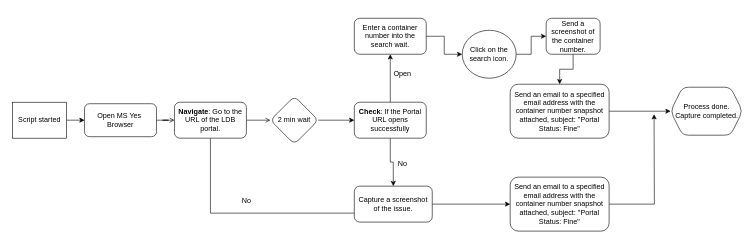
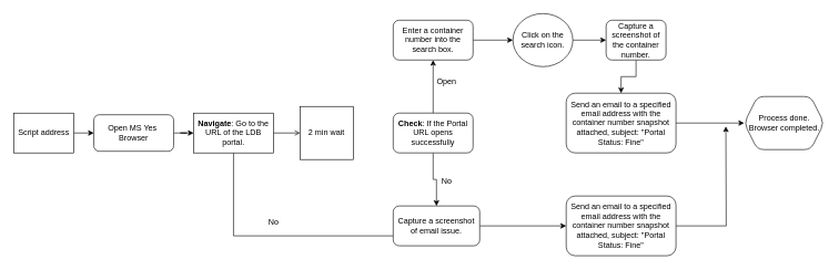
- <mxCell id="15" value="Enter a container number into the search wait." style="whiteSpace=wrap;html=1;rounded=1;" vertex="1" parent="1"><mxGeometry x="590" y="30" width="120" height="60" as="geometry" /></mxCell>
+ <mxCell id="15" value="Enter a container number into the search box." style="whiteSpace=wrap;html=1;rounded=1;" vertex="1" parent="1"><mxGeometry x="590" y="30" width="120" height="60" as="geometry" /></mxCell>
- <mxCell id="22" value="Send a screenshot of the container number." style="whiteSpace=wrap;html=1;rounded=1;glass=0;" vertex="1" parent="1"><mxGeometry x="910" y="30" width="90" height="60" as="geometry" /></mxCell>
+ <mxCell id="22" value="Capture a screenshot of the container number." style="whiteSpace=wrap;html=1;rounded=1;glass=0;" vertex="1" parent="1"><mxGeometry x="910" y="30" width="90" height="60" as="geometry" /></mxCell>
- <mxCell id="20" value="Click on the search icon." style="ellipse;whiteSpace=wrap;html=1;rounded=1;" vertex="1" parent="1"><mxGeometry x="770" y="50" width="90" height="80" as="geometry" /></mxCell>
+ <mxCell id="20" value="Click on the search icon." style="ellipse;whiteSpace=wrap;html=1;rounded=1;" vertex="1" parent="1"><mxGeometry x="770" y="20" width="90" height="80" as="geometry" /></mxCell>
- <mxCell id="25" value="Process done.&lt;div&gt;Capture completed.&lt;/div&gt;" style="shape=hexagon;perimeter=hexagonPerimeter2;whiteSpace=wrap;html=1;fixedSize=1;rounded=1;glass=0;" vertex="1" parent="1"><mxGeometry x="1117.5" y="145" width="120" height="80" as="geometry" /></mxCell>
+ <mxCell id="25" value="Process done.&lt;div&gt;Browser completed.&lt;/div&gt;" style="shape=hexagon;perimeter=hexagonPerimeter2;whiteSpace=wrap;html=1;fixedSize=1;rounded=1;glass=0;" vertex="1" parent="1"><mxGeometry x="1117.5" y="145" width="120" height="80" as="geometry" /></mxCell>
- <mxCell id="3" value="Script started" style="rounded=0;whiteSpace=wrap;html=1;" vertex="1" parent="1"><mxGeometry x="20" y="170" width="90" height="60" as="geometry" /></mxCell>
+ <mxCell id="3" value="Script address" style="rounded=0;whiteSpace=wrap;html=1;" vertex="1" parent="1"><mxGeometry x="20" y="170" width="90" height="60" as="geometry" /></mxCell>
- <mxCell id="4" value="" style="edgeStyle=orthogonalEdgeStyle;rounded=0;orthogonalLoop=1;jettySize=auto;html=1;endArrow=open;" edge="1" parent="1" source="5" target="8"><mxGeometry relative="1" as="geometry" /></mxCell>
+ <mxCell id="4" value="" style="edgeStyle=orthogonalEdgeStyle;rounded=0;orthogonalLoop=1;jettySize=auto;html=1;" edge="1" parent="1" source="5" target="8"><mxGeometry relative="1" as="geometry" /></mxCell>
- <mxCell id="8" value="&lt;strong&gt;Navigate&lt;/strong&gt;: Go to the URL of the LDB portal." style="whiteSpace=wrap;html=1;rounded=1;" vertex="1" parent="1"><mxGeometry x="290" y="170" width="120" height="60" as="geometry" /></mxCell>
+ <mxCell id="8" value="&lt;strong&gt;Navigate&lt;/strong&gt;: Go to the URL of the LDB portal." style="whiteSpace=wrap;html=1;rounded=0;" vertex="1" parent="1"><mxGeometry x="290" y="170" width="120" height="60" as="geometry" /></mxCell>
- <mxCell id="10" value="2 min wait" style="rhombus;whiteSpace=wrap;html=1;rounded=1;" vertex="1" parent="1"><mxGeometry x="450" y="160" width="80" height="80" as="geometry" /></mxCell>
+ <mxCell id="10" value="2 min wait" style="whiteSpace=wrap;html=1;rounded=0;" vertex="1" parent="1"><mxGeometry x="450" y="160" width="80" height="80" as="geometry" /></mxCell>
- <mxCell id="9" value="" style="edgeStyle=orthogonalEdgeStyle;rounded=0;orthogonalLoop=1;jettySize=auto;html=1;" edge="1" parent="1" source="10" target="13"><mxGeometry relative="1" as="geometry" /></mxCell>
- <mxCell id="17" value="Capture a screenshot of the issue." style="whiteSpace=wrap;html=1;rounded=1;" vertex="1" parent="1"><mxGeometry x="590" y="310" width="130" height="60" as="geometry" /></mxCell>
+ <mxCell id="17" value="Capture a screenshot of email issue." style="whiteSpace=wrap;html=1;rounded=1;" vertex="1" parent="1"><mxGeometry x="590" y="310" width="130" height="60" as="geometry" /></mxCell>
